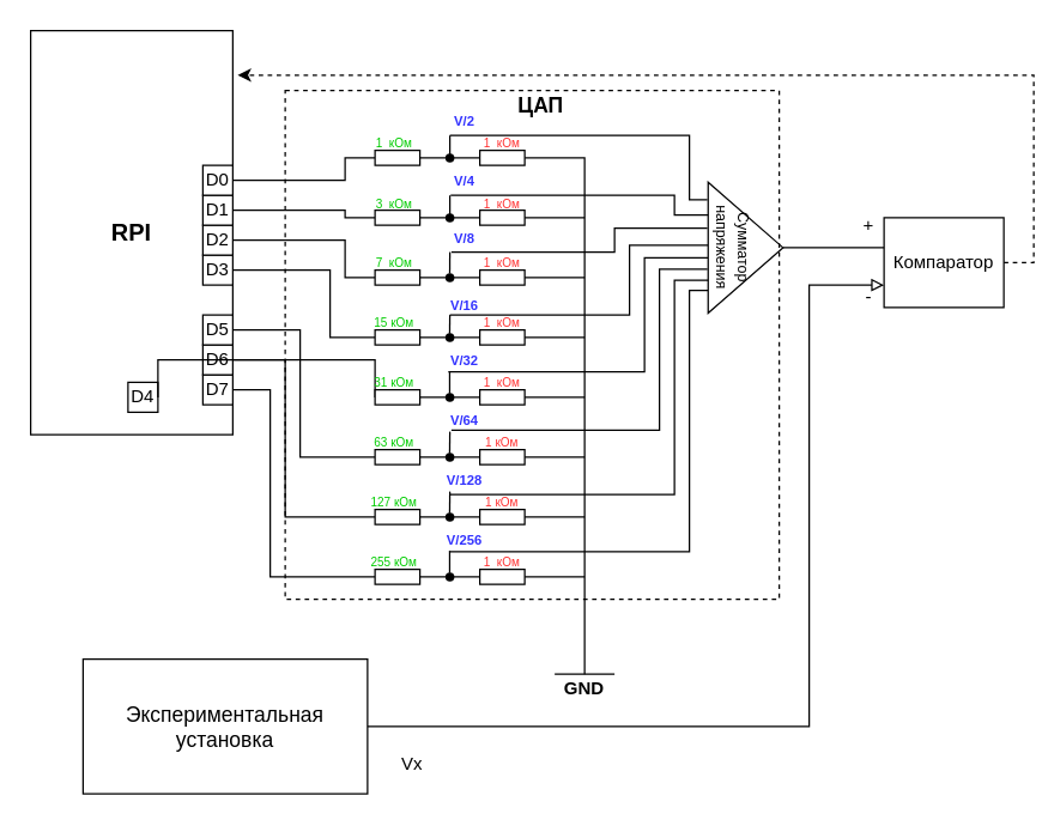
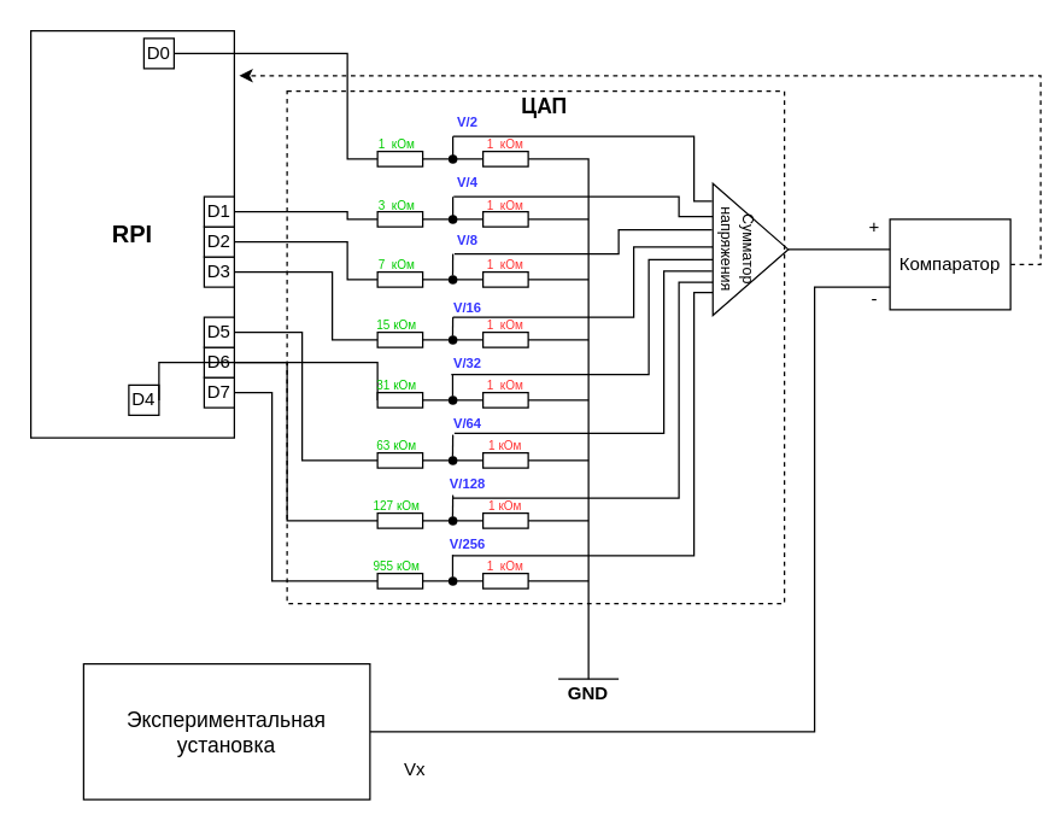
- <mxCell id="33" value="D0" style="rounded=0;whiteSpace=wrap;html=1;" parent="1" vertex="1"><mxGeometry x="135" y="110" width="20" height="20" as="geometry" /></mxCell>
+ <mxCell id="33" value="D0" style="rounded=0;whiteSpace=wrap;html=1;" parent="1" vertex="1"><mxGeometry x="95" y="25" width="20" height="20" as="geometry" /></mxCell>
- <mxCell id="19" style="edgeStyle=elbowEdgeStyle;rounded=0;orthogonalLoop=1;jettySize=auto;html=1;exitX=1;exitY=0.5;exitDx=0;exitDy=0;entryX=0;entryY=0.75;entryDx=0;entryDy=0;endArrow=block;endFill=0;strokeColor=#000000;strokeWidth=1;" parent="1" source="20" target="18" edge="1"><mxGeometry relative="1" as="geometry"><Array as="points"><mxPoint x="540" y="280" /><mxPoint x="370" y="240" /><mxPoint x="270" y="180" /></Array></mxGeometry></mxCell>
+ <mxCell id="19" style="edgeStyle=elbowEdgeStyle;rounded=0;orthogonalLoop=1;jettySize=auto;html=1;exitX=1;exitY=0.5;exitDx=0;exitDy=0;entryX=0;entryY=0.75;entryDx=0;entryDy=0;endArrow=none;endFill=0;strokeColor=#000000;strokeWidth=1;" parent="1" source="20" target="18" edge="1"><mxGeometry relative="1" as="geometry"><Array as="points"><mxPoint x="540" y="280" /><mxPoint x="370" y="240" /><mxPoint x="270" y="180" /></Array></mxGeometry></mxCell>
- <mxCell id="81" value="&lt;font style=&quot;font-size: 8px&quot;&gt;255 кОм&lt;/font&gt;" style="text;html=1;strokeColor=none;fillColor=none;align=center;verticalAlign=middle;whiteSpace=wrap;rounded=0;fontSize=8;fontColor=#00CC00;" parent="1" vertex="1"><mxGeometry x="242.5" y="365" width="40" height="20" as="geometry" /></mxCell>
+ <mxCell id="81" value="&lt;font style=&quot;font-size: 8px&quot;&gt;955 кОм&lt;/font&gt;" style="text;html=1;strokeColor=none;fillColor=none;align=center;verticalAlign=middle;whiteSpace=wrap;rounded=0;fontSize=8;fontColor=#00CC00;" parent="1" vertex="1"><mxGeometry x="242.5" y="365" width="40" height="20" as="geometry" /></mxCell>
